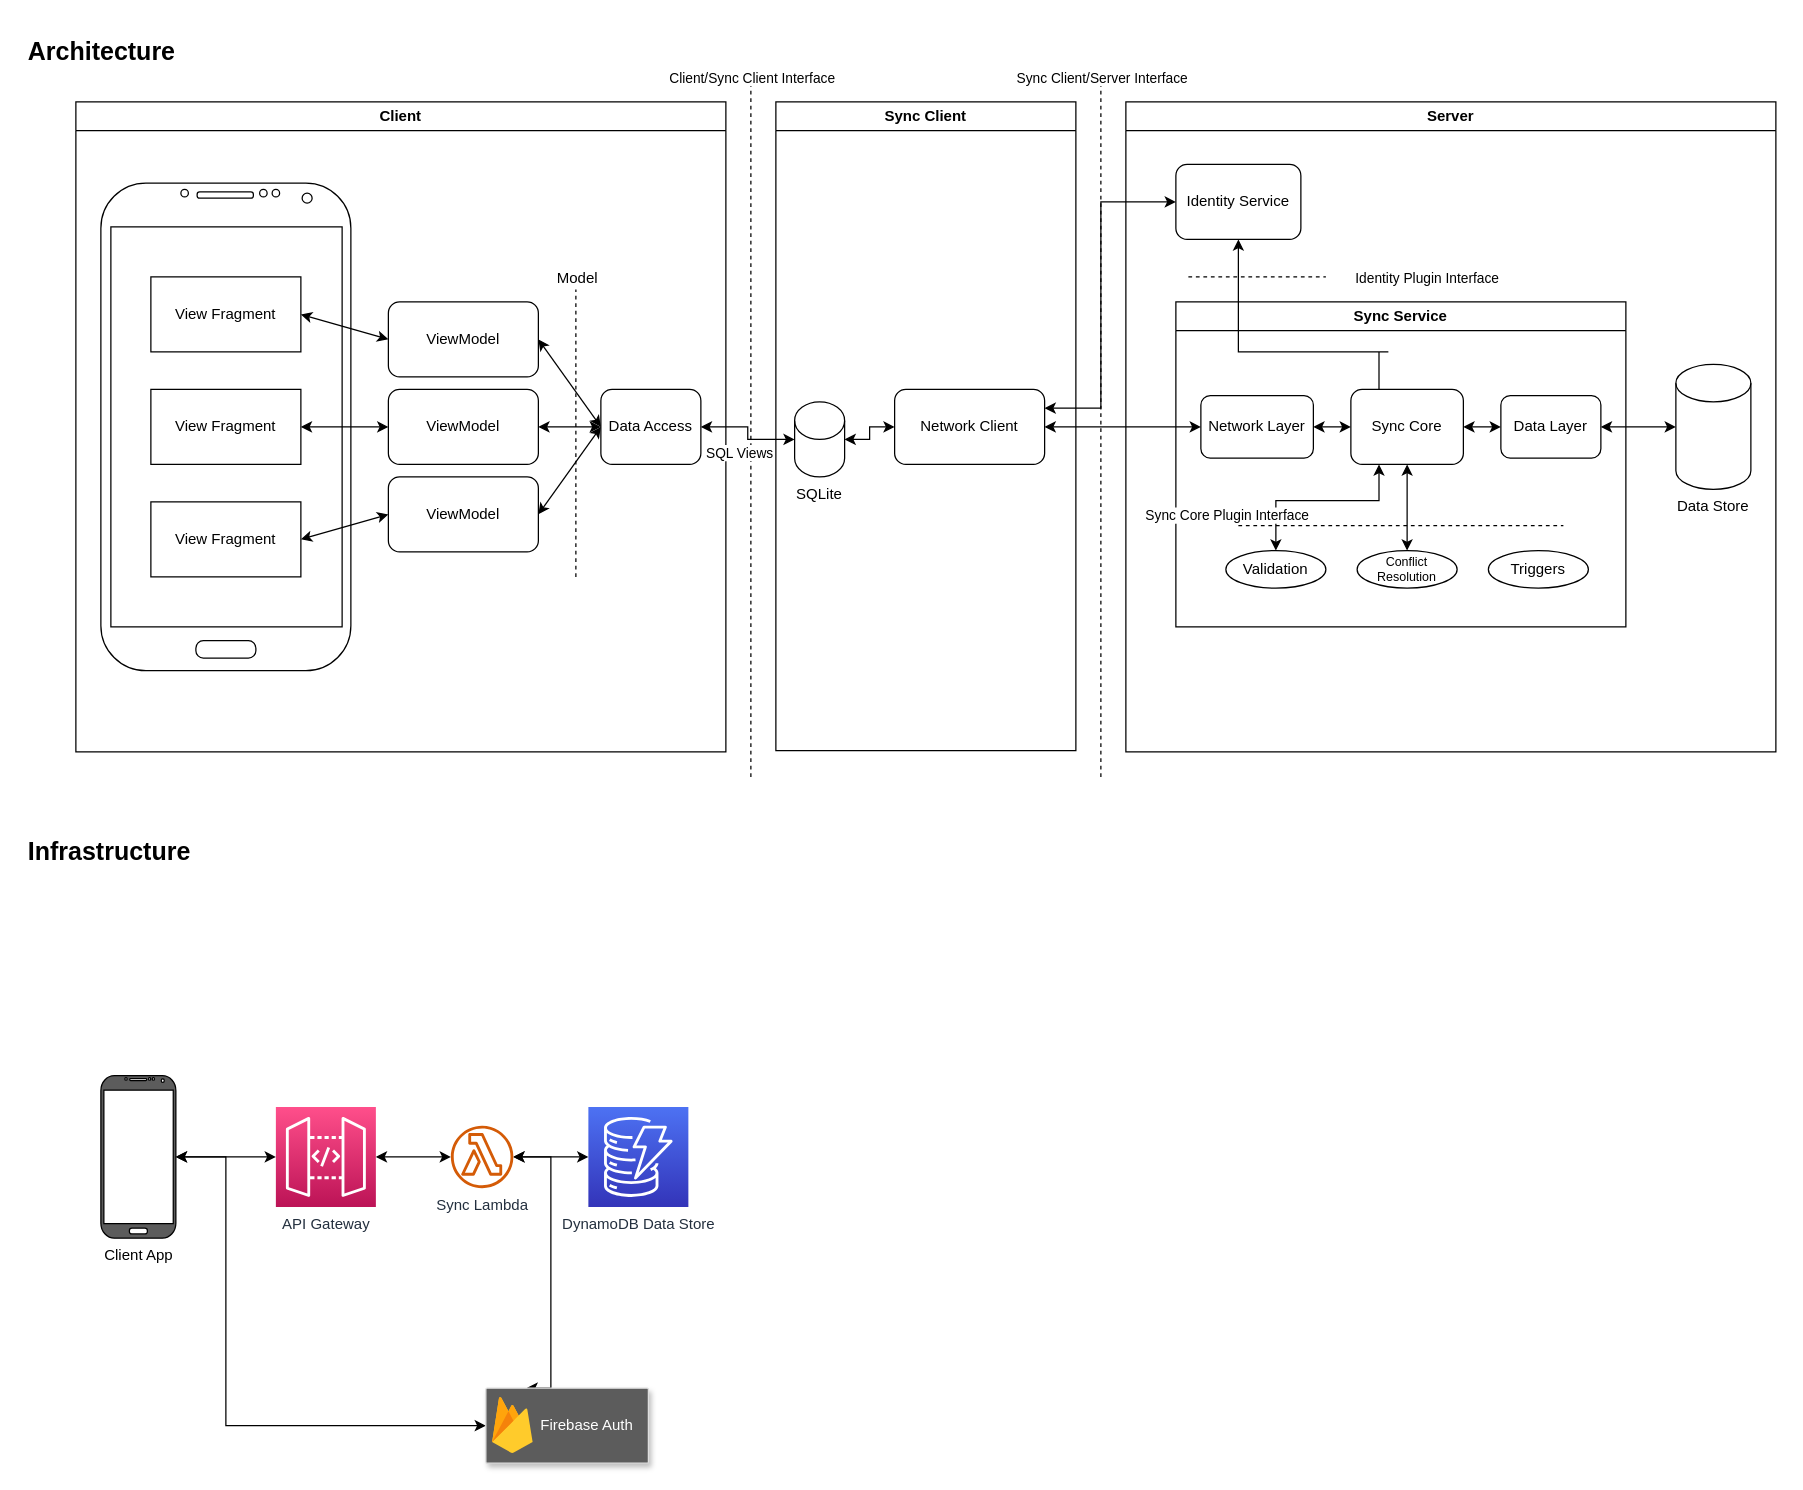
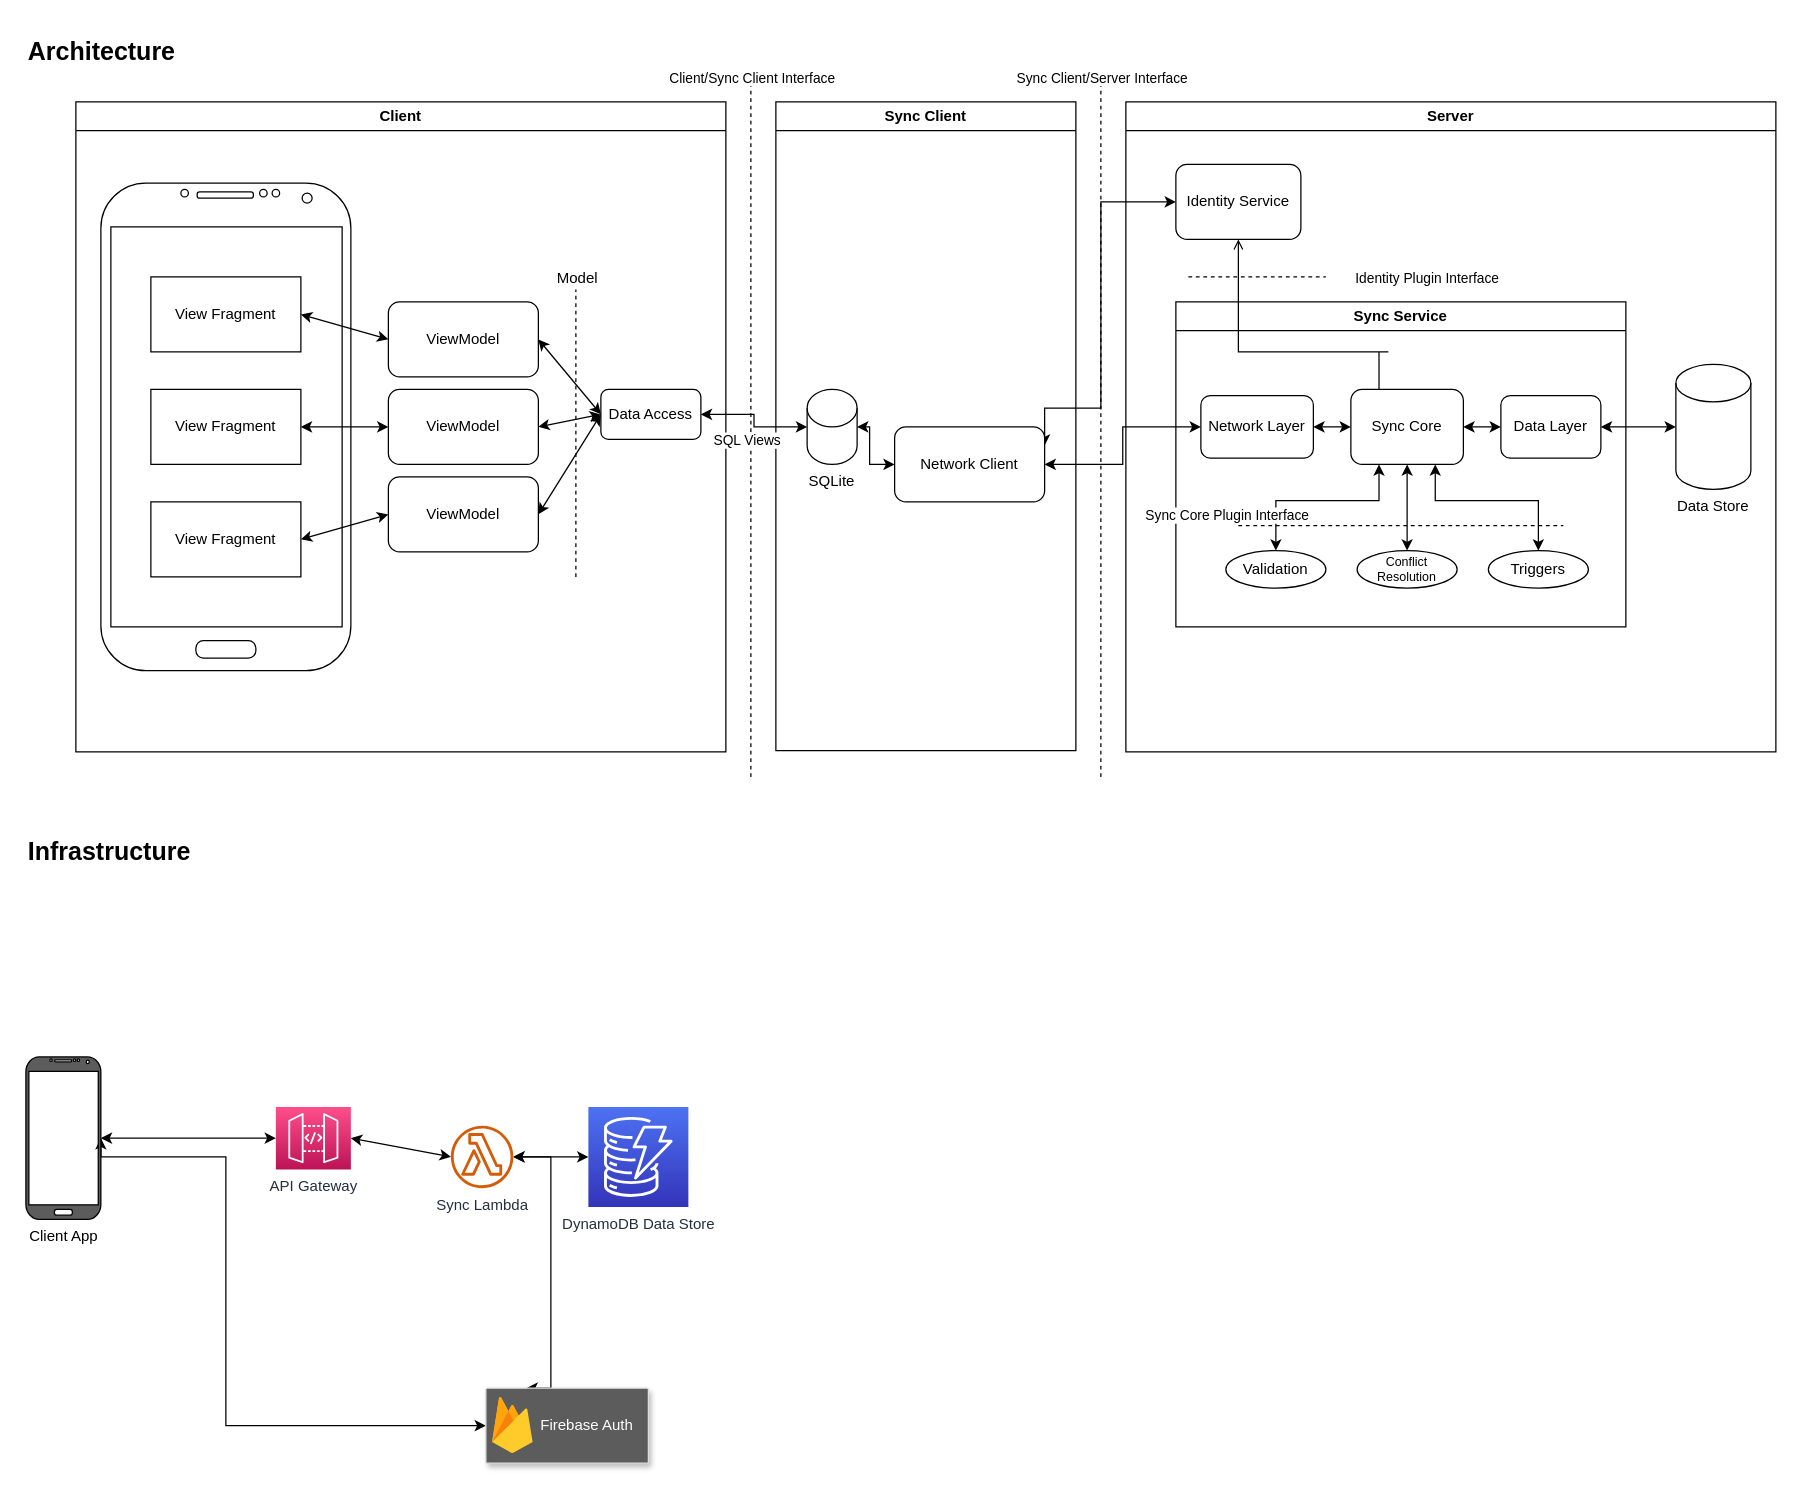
- <mxCell id="35" style="edgeStyle=orthogonalEdgeStyle;rounded=0;orthogonalLoop=1;jettySize=auto;html=1;exitX=0.25;exitY=0;exitDx=0;exitDy=0;entryX=0.5;entryY=1;entryDx=0;entryDy=0;fontColor=#FFFFFF;startArrow=none;startFill=0;endArrow=classic;endFill=1;" parent="19" source="22" target="37" edge="1"><mxGeometry x="-0.111" y="-10" relative="1" as="geometry"><Array as="points"><mxPoint x="210" y="200" /><mxPoint x="100" y="200" /></Array><mxPoint as="offset" /></mxGeometry></mxCell>
+ <mxCell id="35" style="edgeStyle=orthogonalEdgeStyle;rounded=0;orthogonalLoop=1;jettySize=auto;html=1;exitX=0.25;exitY=0;exitDx=0;exitDy=0;entryX=0.5;entryY=1;entryDx=0;entryDy=0;fontColor=#FFFFFF;startArrow=none;startFill=0;endArrow=open;endFill=1;" parent="19" source="22" target="37" edge="1"><mxGeometry x="-0.111" y="-10" relative="1" as="geometry"><Array as="points"><mxPoint x="210" y="200" /><mxPoint x="100" y="200" /></Array><mxPoint as="offset" /></mxGeometry></mxCell>
- <mxCell id="3" value="Data Access" style="rounded=1;whiteSpace=wrap;html=1;" vertex="1" parent="2"><mxGeometry x="420" y="230" width="80" height="60" as="geometry" /></mxCell>
+ <mxCell id="3" value="Data Access" style="rounded=1;whiteSpace=wrap;html=1;" vertex="1" parent="2"><mxGeometry x="420" y="230" width="80" height="40" as="geometry" /></mxCell>
- <mxCell id="44" value="Network Client" style="rounded=1;whiteSpace=wrap;html=1;" parent="42" vertex="1"><mxGeometry x="95" y="230" width="120" height="60" as="geometry" /></mxCell>
+ <mxCell id="44" value="Network Client" style="rounded=1;whiteSpace=wrap;html=1;" parent="42" vertex="1"><mxGeometry x="95" y="260" width="120" height="60" as="geometry" /></mxCell>
- <mxCell id="43" value="SQLite" style="shape=cylinder3;whiteSpace=wrap;html=1;boundedLbl=1;backgroundOutline=1;size=15;labelPosition=center;verticalLabelPosition=bottom;align=center;verticalAlign=top;" parent="42" vertex="1"><mxGeometry x="15" y="240" width="40" height="60" as="geometry" /></mxCell>
+ <mxCell id="43" value="SQLite" style="shape=cylinder3;whiteSpace=wrap;html=1;boundedLbl=1;backgroundOutline=1;size=15;labelPosition=center;verticalLabelPosition=bottom;align=center;verticalAlign=top;" parent="42" vertex="1"><mxGeometry x="25" y="230" width="40" height="60" as="geometry" /></mxCell>
+ <mxCell id="25" style="edgeStyle=orthogonalEdgeStyle;rounded=0;orthogonalLoop=1;jettySize=auto;html=1;exitX=0.5;exitY=0;exitDx=0;exitDy=0;entryX=0.75;entryY=1;entryDx=0;entryDy=0;fontColor=#FFFFFF;startArrow=classic;startFill=1;endArrow=classic;endFill=1;" parent="21" source="26" target="22" edge="1"><mxGeometry relative="1" as="geometry"><Array as="points"><mxPoint x="290" y="159" /><mxPoint x="208" y="159" /></Array></mxGeometry></mxCell>
- <mxCell id="56" value="Client App" style="verticalLabelPosition=bottom;verticalAlign=top;html=1;shadow=0;dashed=0;strokeWidth=1;shape=mxgraph.android.phone2;strokeColor=#000000;fontSize=12;fillColor=#5C5C5C;points=[[1,0.5,0,0,0]];" vertex="1" parent="1"><mxGeometry x="80" y="860" width="60" height="130" as="geometry" /></mxCell>
+ <mxCell id="56" value="Client App" style="verticalLabelPosition=bottom;verticalAlign=top;html=1;shadow=0;dashed=0;strokeWidth=1;shape=mxgraph.android.phone2;strokeColor=#000000;fontSize=12;fillColor=#5C5C5C;points=[[1,0.5,0,0,0]];" vertex="1" parent="1"><mxGeometry x="20" y="845" width="60" height="130" as="geometry" /></mxCell>
- <mxCell id="58" value="API Gateway&lt;br&gt;" style="sketch=0;points=[[0,0,0],[0.25,0,0],[0.5,0,0],[0.75,0,0],[1,0,0],[0,1,0],[0.25,1,0],[0.5,1,0],[0.75,1,0],[1,1,0],[0,0.25,0],[0,0.5,0],[0,0.75,0],[1,0.25,0],[1,0.5,0],[1,0.75,0]];outlineConnect=0;fontColor=#232F3E;gradientColor=#FF4F8B;gradientDirection=north;fillColor=#BC1356;strokeColor=#ffffff;dashed=0;verticalLabelPosition=bottom;verticalAlign=top;align=center;html=1;fontSize=12;fontStyle=0;aspect=fixed;shape=mxgraph.aws4.resourceIcon;resIcon=mxgraph.aws4.api_gateway;" vertex="1" parent="1"><mxGeometry x="220" y="885" width="80" height="80" as="geometry" /></mxCell>
+ <mxCell id="58" value="API Gateway&lt;br&gt;" style="sketch=0;points=[[0,0,0],[0.25,0,0],[0.5,0,0],[0.75,0,0],[1,0,0],[0,1,0],[0.25,1,0],[0.5,1,0],[0.75,1,0],[1,1,0],[0,0.25,0],[0,0.5,0],[0,0.75,0],[1,0.25,0],[1,0.5,0],[1,0.75,0]];outlineConnect=0;fontColor=#232F3E;gradientColor=#FF4F8B;gradientDirection=north;fillColor=#BC1356;strokeColor=#ffffff;dashed=0;verticalLabelPosition=bottom;verticalAlign=top;align=center;html=1;fontSize=12;fontStyle=0;aspect=fixed;shape=mxgraph.aws4.resourceIcon;resIcon=mxgraph.aws4.api_gateway;" vertex="1" parent="1"><mxGeometry x="220" y="885" width="60" height="50" as="geometry" /></mxCell>
